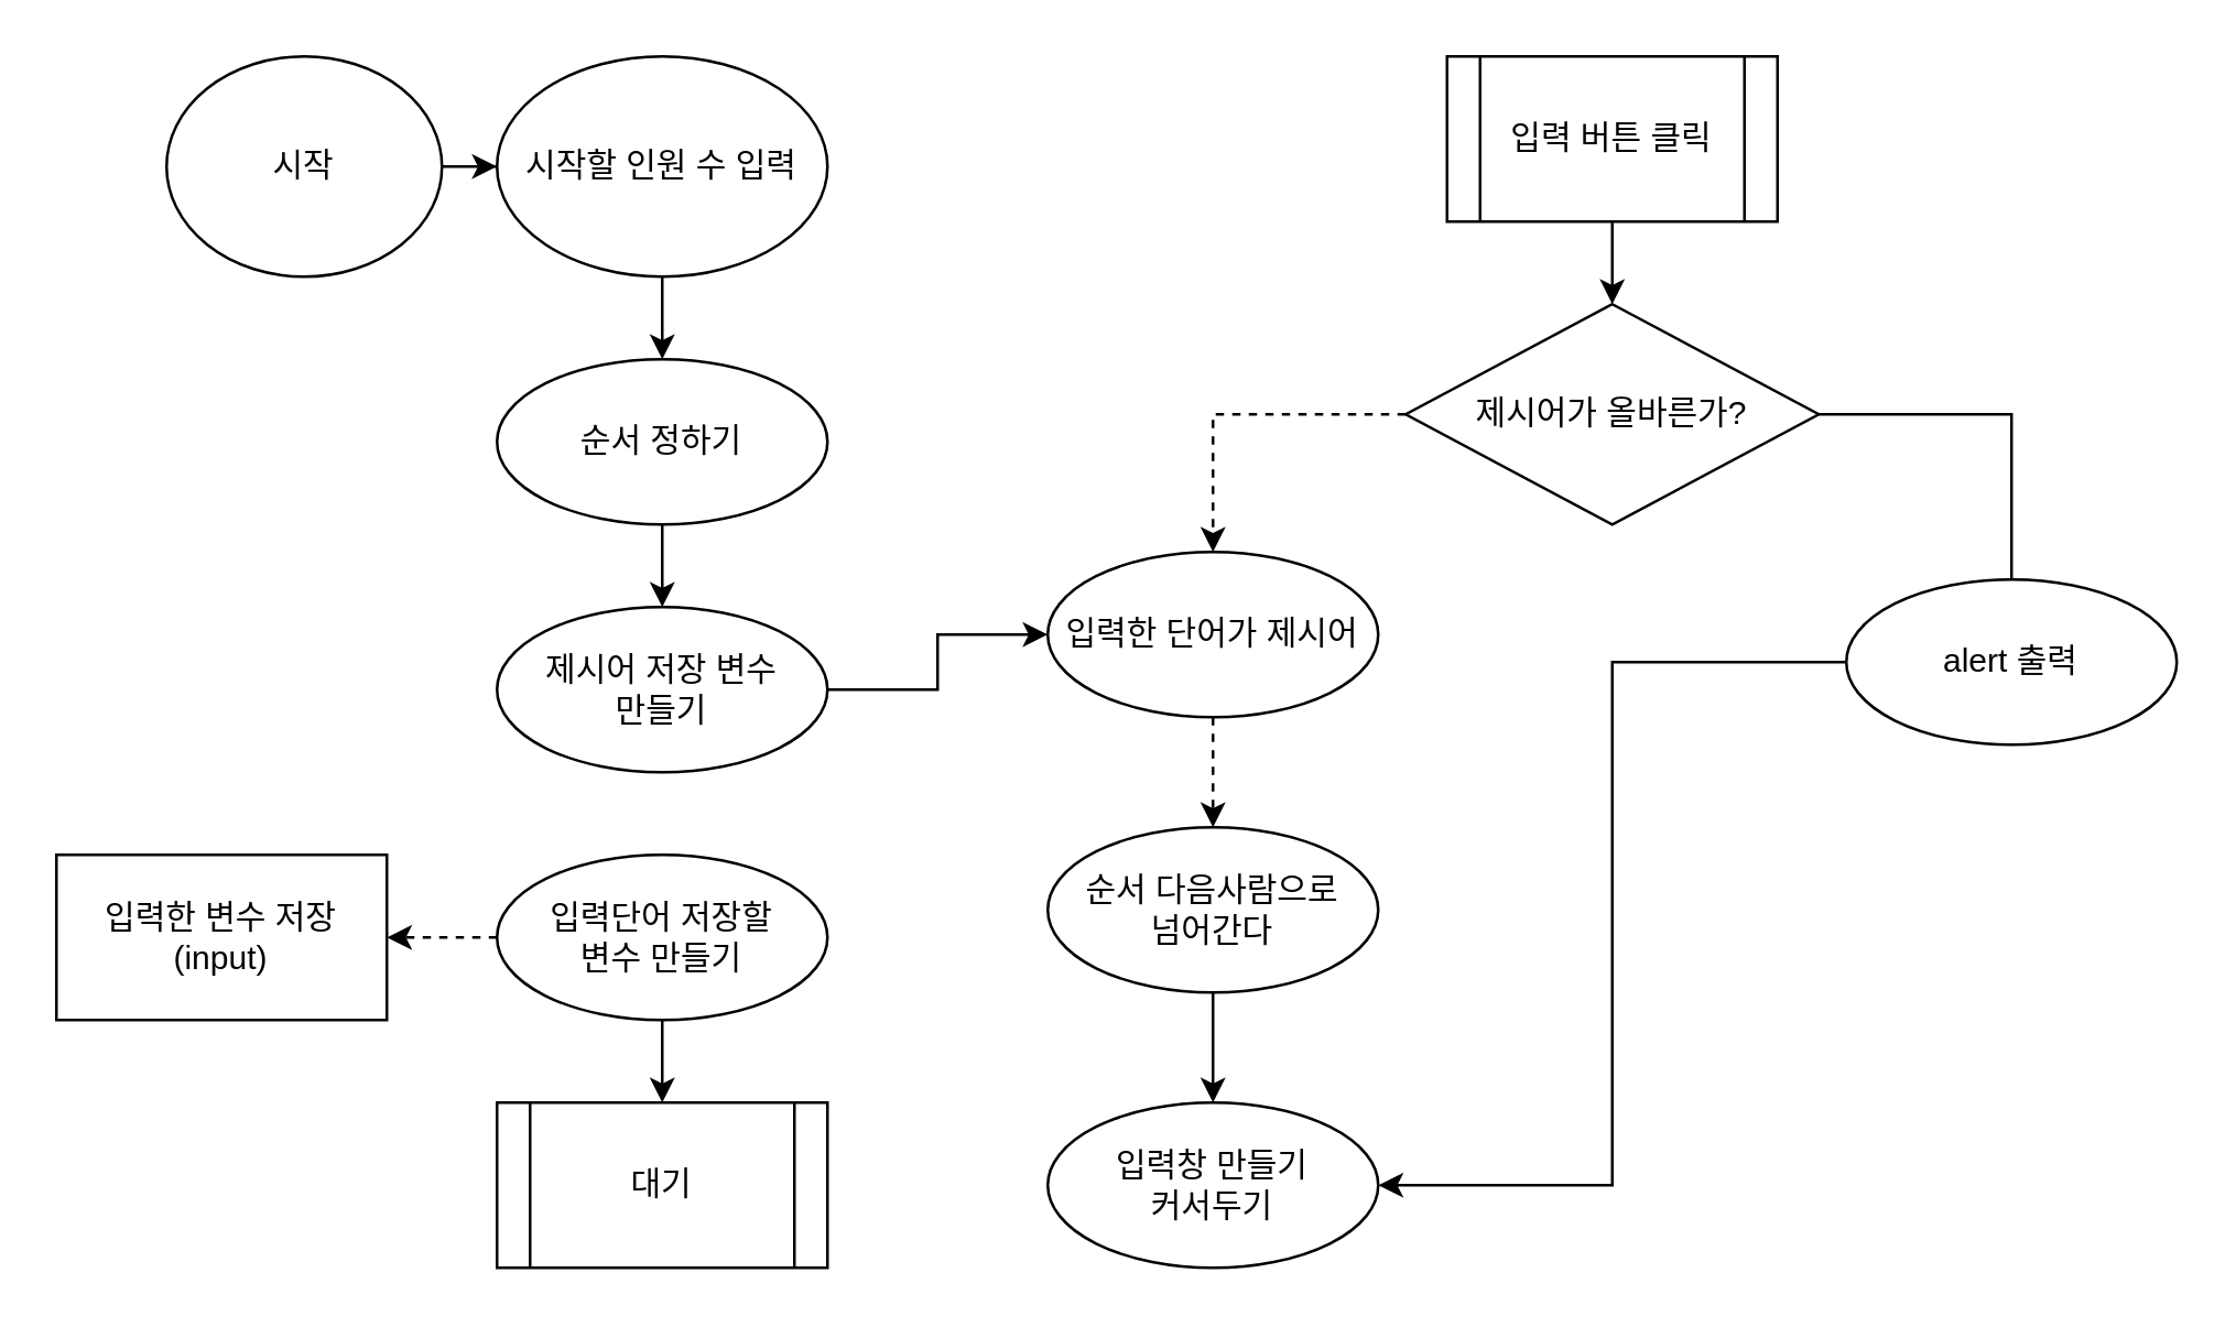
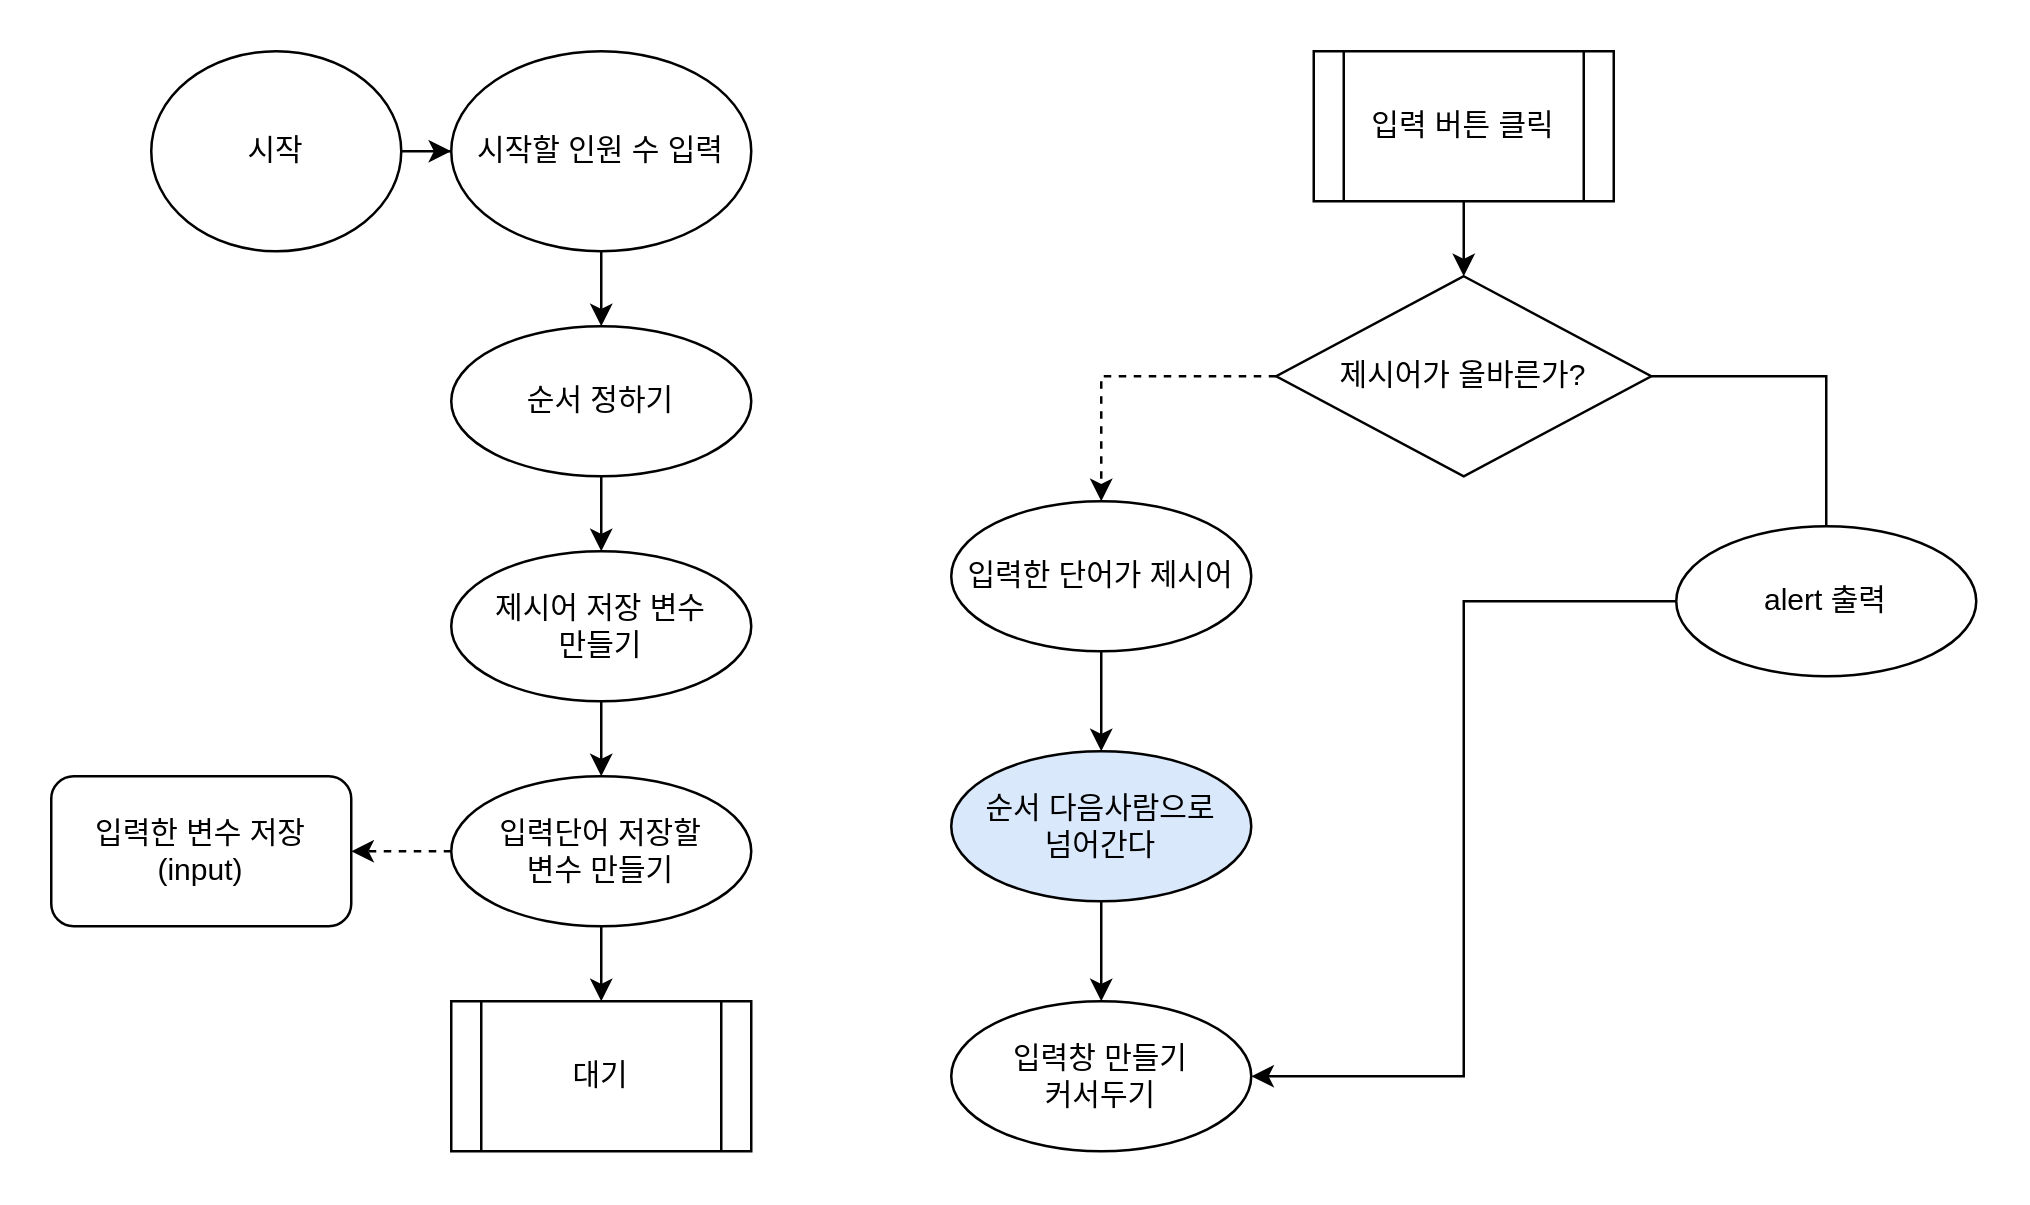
- <mxCell id="8" value="" style="edgeStyle=orthogonalEdgeStyle;rounded=0;orthogonalLoop=1;jettySize=auto;html=1;" edge="1" parent="1" source="9" target="21"><mxGeometry relative="1" as="geometry" /></mxCell>
+ <mxCell id="8" value="" style="edgeStyle=orthogonalEdgeStyle;rounded=0;orthogonalLoop=1;jettySize=auto;html=1;" edge="1" parent="1" source="9" target="12"><mxGeometry relative="1" as="geometry" /></mxCell>
- <mxCell id="20" value="" style="edgeStyle=orthogonalEdgeStyle;rounded=0;orthogonalLoop=1;jettySize=auto;html=1;dashed=1;" edge="1" parent="1" source="21" target="23"><mxGeometry relative="1" as="geometry" /></mxCell>
+ <mxCell id="20" value="" style="edgeStyle=orthogonalEdgeStyle;rounded=0;orthogonalLoop=1;jettySize=auto;html=1;" edge="1" parent="1" source="21" target="23"><mxGeometry relative="1" as="geometry" /></mxCell>
- <mxCell id="23" value="순서 다음사람으로&lt;br&gt;넘어간다" style="ellipse;whiteSpace=wrap;html=1;" vertex="1" parent="1"><mxGeometry x="380" y="300" width="120" height="60" as="geometry" /></mxCell>
+ <mxCell id="23" value="순서 다음사람으로&lt;br&gt;넘어간다" style="ellipse;whiteSpace=wrap;html=1;fillColor=#dae8fc;" vertex="1" parent="1"><mxGeometry x="380" y="300" width="120" height="60" as="geometry" /></mxCell>
- <mxCell id="13" value="입력한 변수 저장&lt;br&gt;(input)" style="whiteSpace=wrap;html=1;" vertex="1" parent="1"><mxGeometry x="20" y="310" width="120" height="60" as="geometry" /></mxCell>
+ <mxCell id="13" value="입력한 변수 저장&lt;br&gt;(input)" style="whiteSpace=wrap;html=1;rounded=1;" vertex="1" parent="1"><mxGeometry x="20" y="310" width="120" height="60" as="geometry" /></mxCell>
